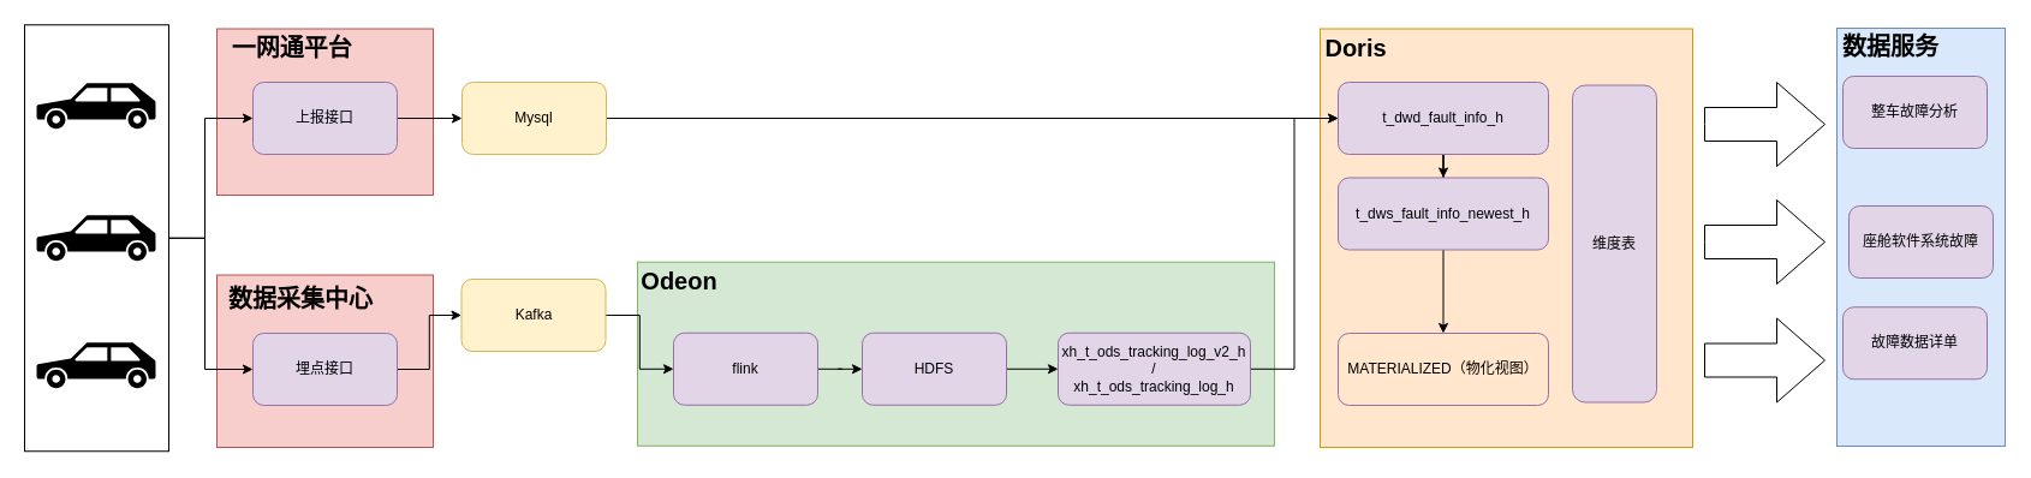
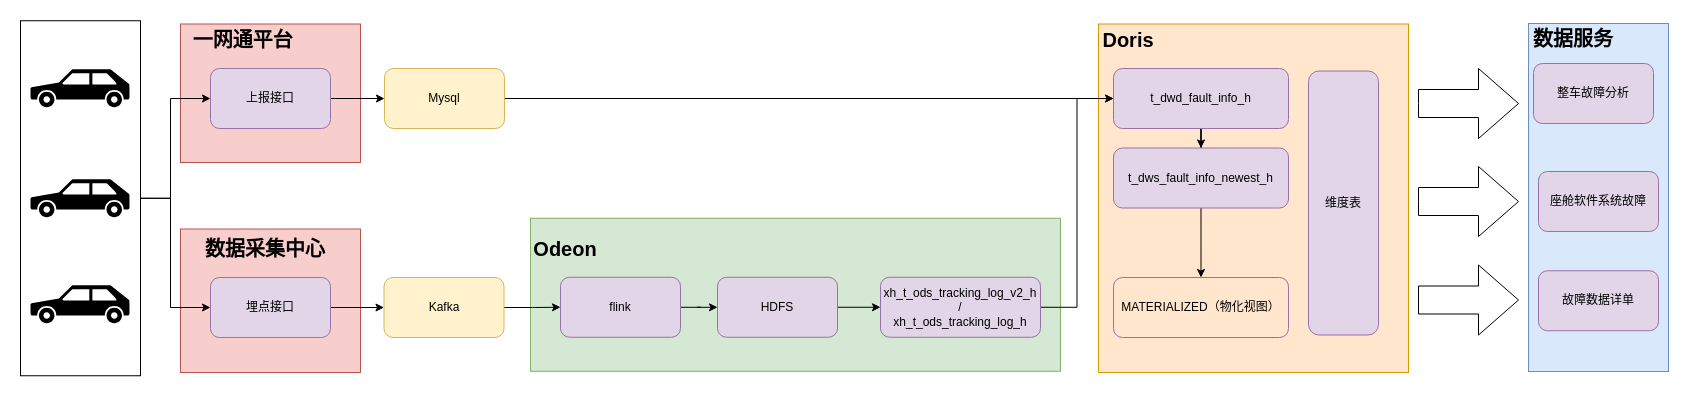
- <mxCell id="22" value="Odeon" style="text;html=1;align=center;verticalAlign=middle;whiteSpace=wrap;rounded=0;fontSize=20;fontStyle=1" vertex="1" parent="1"><mxGeometry x="535" y="217.75" width="60" height="30" as="geometry" /></mxCell>
+ <mxCell id="22" value="Odeon" style="text;html=1;align=center;verticalAlign=middle;whiteSpace=wrap;rounded=0;fontSize=20;fontStyle=1" vertex="1" parent="1"><mxGeometry x="535" y="232.75" width="60" height="30" as="geometry" /></mxCell>
- <mxCell id="12" value="数据采集中心" style="text;html=1;align=center;verticalAlign=middle;whiteSpace=wrap;rounded=0;fontSize=20;fontStyle=1" vertex="1" parent="1"><mxGeometry x="180" y="232.5" width="140" height="30" as="geometry" /></mxCell>
+ <mxCell id="12" value="数据采集中心" style="text;html=1;align=center;verticalAlign=middle;whiteSpace=wrap;rounded=0;fontSize=20;fontStyle=1" vertex="1" parent="1"><mxGeometry x="195" y="232.5" width="140" height="30" as="geometry" /></mxCell>
- <mxCell id="19" value="Kafka" style="rounded=1;whiteSpace=wrap;html=1;fillColor=#fff2cc;strokeColor=#d6b656;" vertex="1" parent="1"><mxGeometry x="383.5" y="232" width="120" height="60" as="geometry" /></mxCell>
+ <mxCell id="19" value="Kafka" style="rounded=1;whiteSpace=wrap;html=1;fillColor=#fff2cc;strokeColor=#d6b656;" vertex="1" parent="1"><mxGeometry x="383.5" y="277" width="120" height="60" as="geometry" /></mxCell>
- <mxCell id="43" value="故障数据详单" style="rounded=1;whiteSpace=wrap;html=1;fillColor=#e1d5e7;strokeColor=#9673a6;" vertex="1" parent="1"><mxGeometry x="1533" y="255.25" width="120" height="60" as="geometry" /></mxCell>
+ <mxCell id="43" value="故障数据详单" style="rounded=1;whiteSpace=wrap;html=1;fillColor=#e1d5e7;strokeColor=#9673a6;" vertex="1" parent="1"><mxGeometry x="1538" y="270.25" width="120" height="60" as="geometry" /></mxCell>
